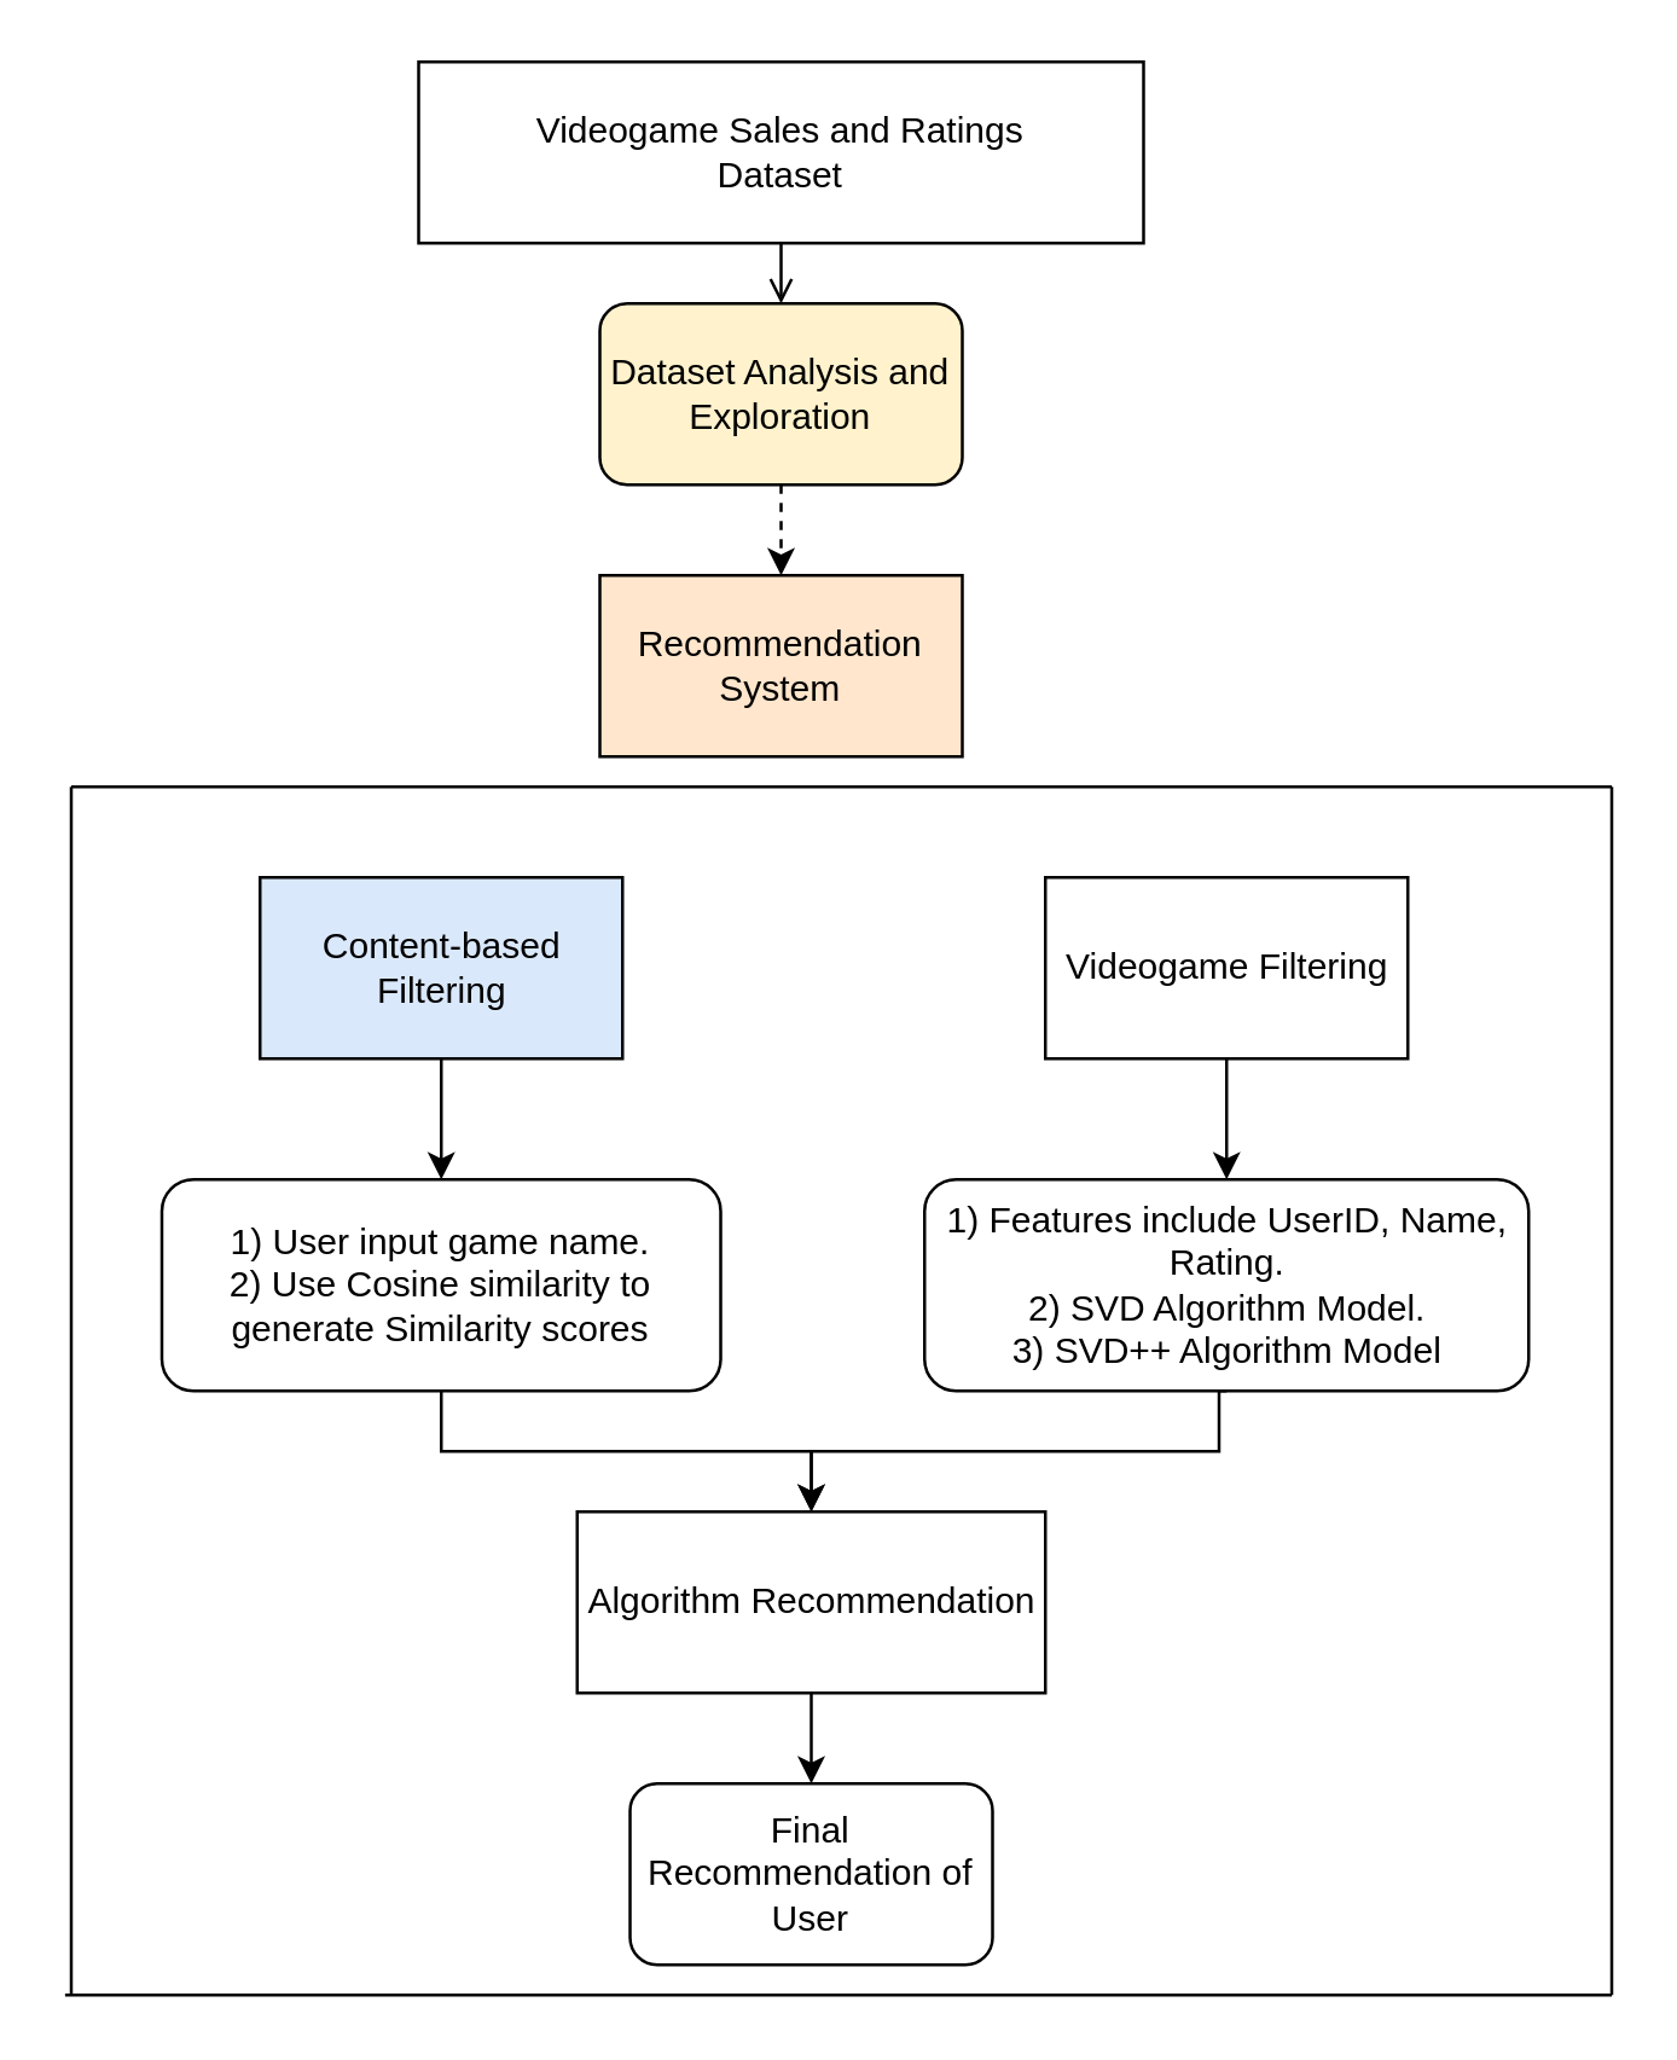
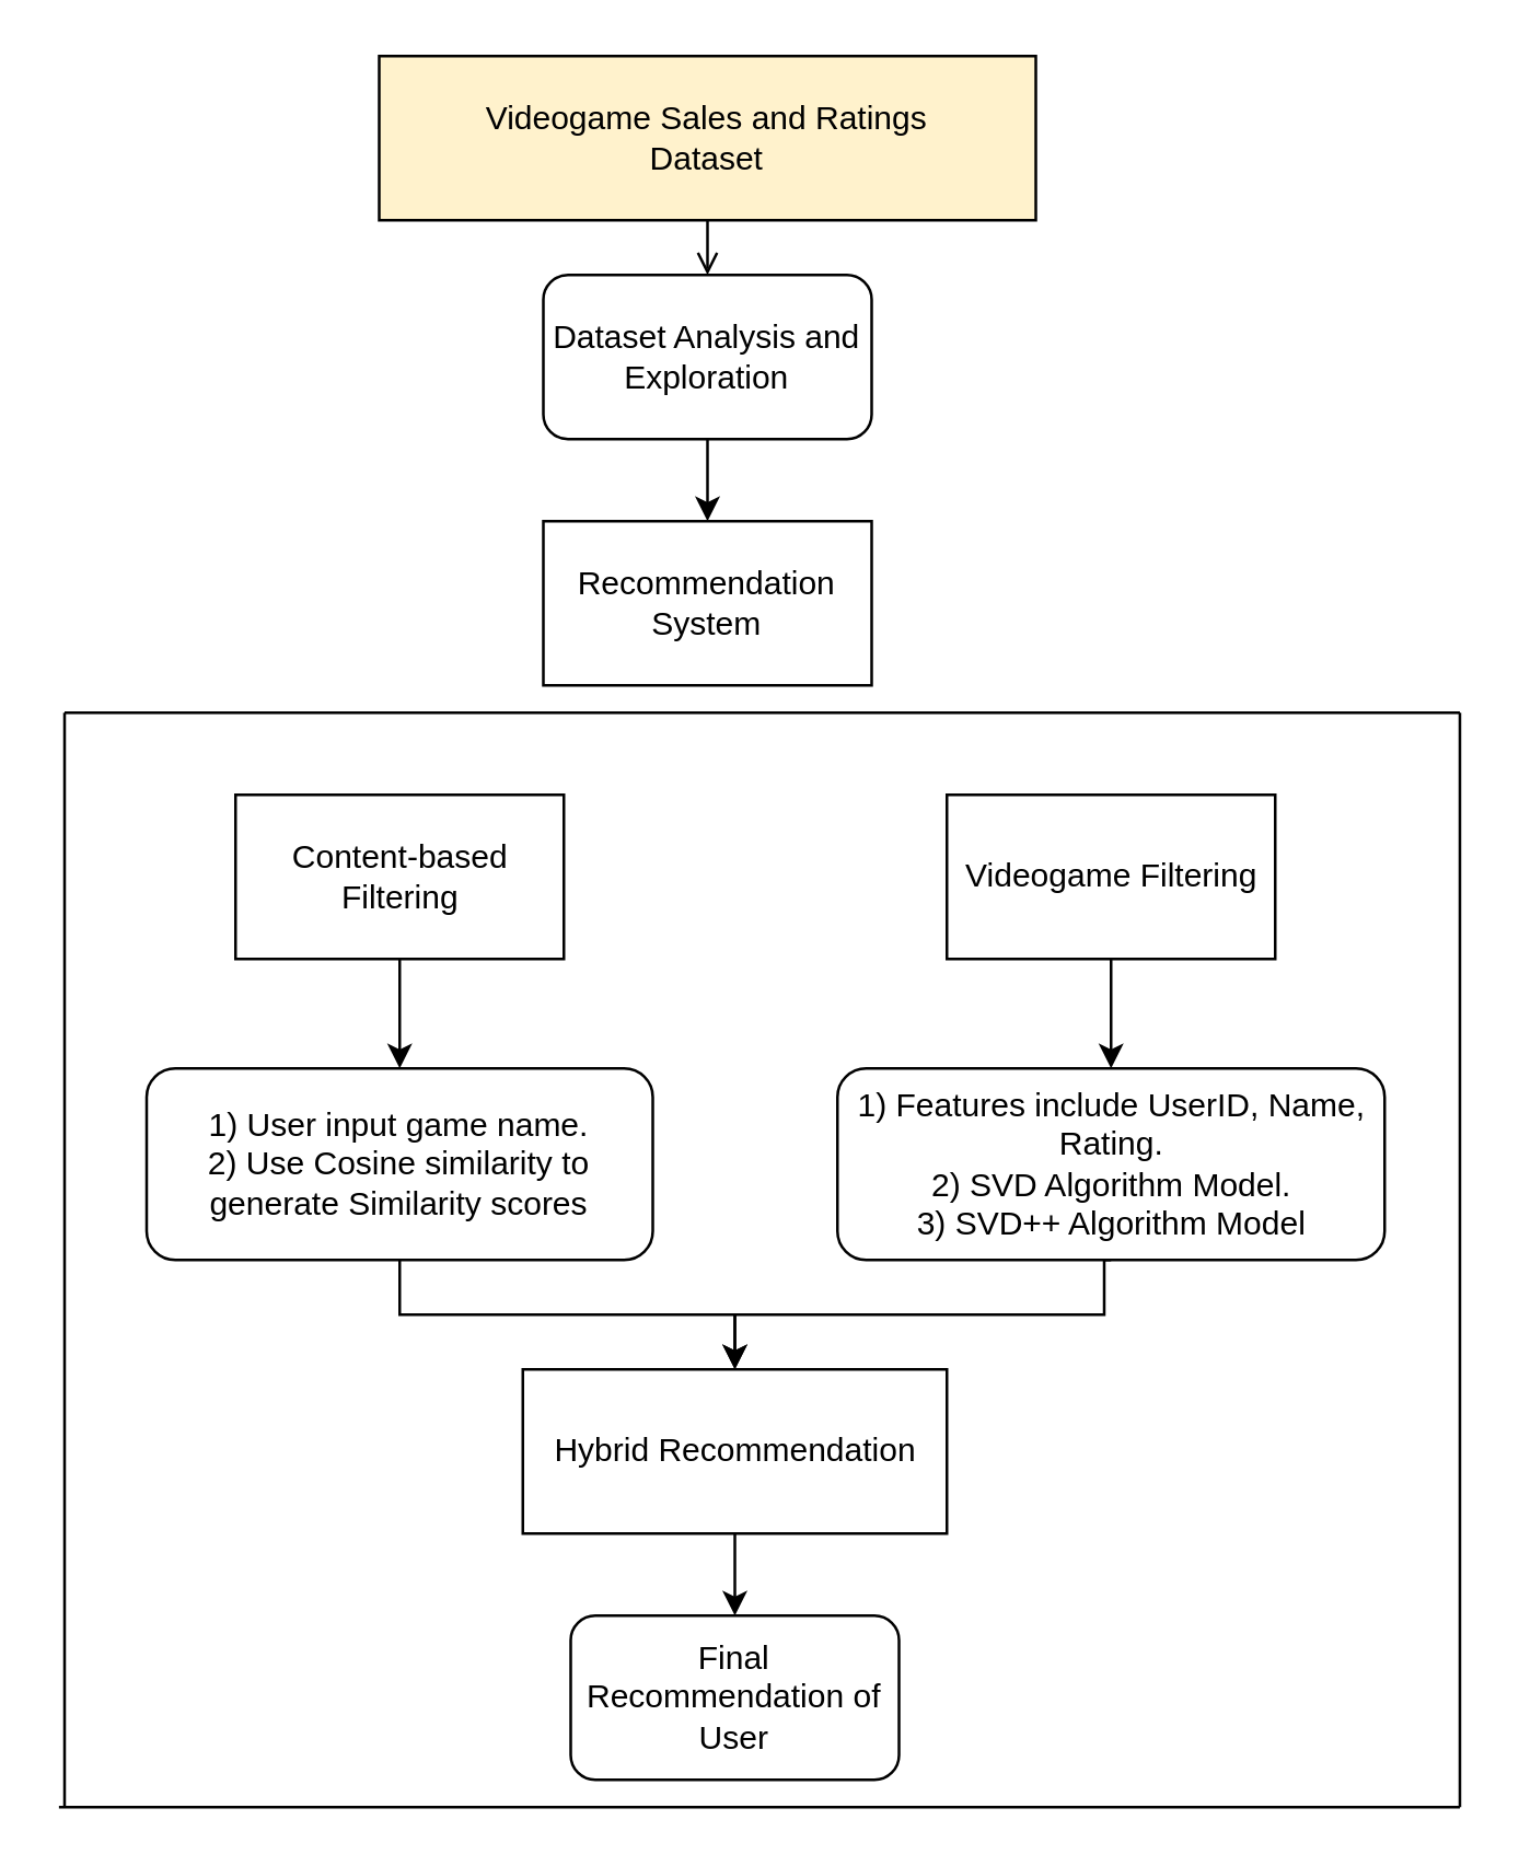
- <mxCell id="7" value="Videogame Sales and Ratings &lt;br&gt;Dataset" style="rounded=0;whiteSpace=wrap;html=1;" vertex="1" parent="1"><mxGeometry x="138" y="20" width="240" height="60" as="geometry" /></mxCell>
+ <mxCell id="7" value="Videogame Sales and Ratings &lt;br&gt;Dataset" style="rounded=0;whiteSpace=wrap;html=1;fillColor=#fff2cc;" vertex="1" parent="1"><mxGeometry x="138" y="20" width="240" height="60" as="geometry" /></mxCell>
- <mxCell id="16" value="Dataset Analysis and Exploration" style="rounded=1;whiteSpace=wrap;html=1;fillColor=#fff2cc;" vertex="1" parent="1"><mxGeometry x="198" y="100" width="120" height="60" as="geometry" /></mxCell>
+ <mxCell id="16" value="Dataset Analysis and Exploration" style="rounded=1;whiteSpace=wrap;html=1;" vertex="1" parent="1"><mxGeometry x="198" y="100" width="120" height="60" as="geometry" /></mxCell>
- <mxCell id="15" style="edgeStyle=orthogonalEdgeStyle;rounded=0;orthogonalLoop=1;jettySize=auto;html=1;exitX=0.5;exitY=1;exitDx=0;exitDy=0;entryX=0.5;entryY=0;entryDx=0;entryDy=0;dashed=1;" edge="1" parent="1" source="16" target="17"><mxGeometry relative="1" as="geometry" /></mxCell>
+ <mxCell id="15" style="edgeStyle=orthogonalEdgeStyle;rounded=0;orthogonalLoop=1;jettySize=auto;html=1;exitX=0.5;exitY=1;exitDx=0;exitDy=0;entryX=0.5;entryY=0;entryDx=0;entryDy=0;" edge="1" parent="1" source="16" target="17"><mxGeometry relative="1" as="geometry" /></mxCell>
- <mxCell id="17" value="Recommendation System" style="rounded=0;whiteSpace=wrap;html=1;fillColor=#ffe6cc;" vertex="1" parent="1"><mxGeometry x="198" y="190" width="120" height="60" as="geometry" /></mxCell>
+ <mxCell id="17" value="Recommendation System" style="rounded=0;whiteSpace=wrap;html=1;" vertex="1" parent="1"><mxGeometry x="198" y="190" width="120" height="60" as="geometry" /></mxCell>
- <mxCell id="3" value="Content-based Filtering" style="rounded=0;whiteSpace=wrap;html=1;fillColor=#dae8fc;" vertex="1" parent="1"><mxGeometry x="85.5" y="290" width="120" height="60" as="geometry" /></mxCell>
+ <mxCell id="3" value="Content-based Filtering" style="rounded=0;whiteSpace=wrap;html=1;" vertex="1" parent="1"><mxGeometry x="85.5" y="290" width="120" height="60" as="geometry" /></mxCell>
- <mxCell id="13" value="Algorithm Recommendation" style="rounded=0;whiteSpace=wrap;html=1;" vertex="1" parent="1"><mxGeometry x="190.5" y="500" width="155" height="60" as="geometry" /></mxCell>
+ <mxCell id="13" value="Hybrid Recommendation" style="rounded=0;whiteSpace=wrap;html=1;" vertex="1" parent="1"><mxGeometry x="190.5" y="500" width="155" height="60" as="geometry" /></mxCell>
